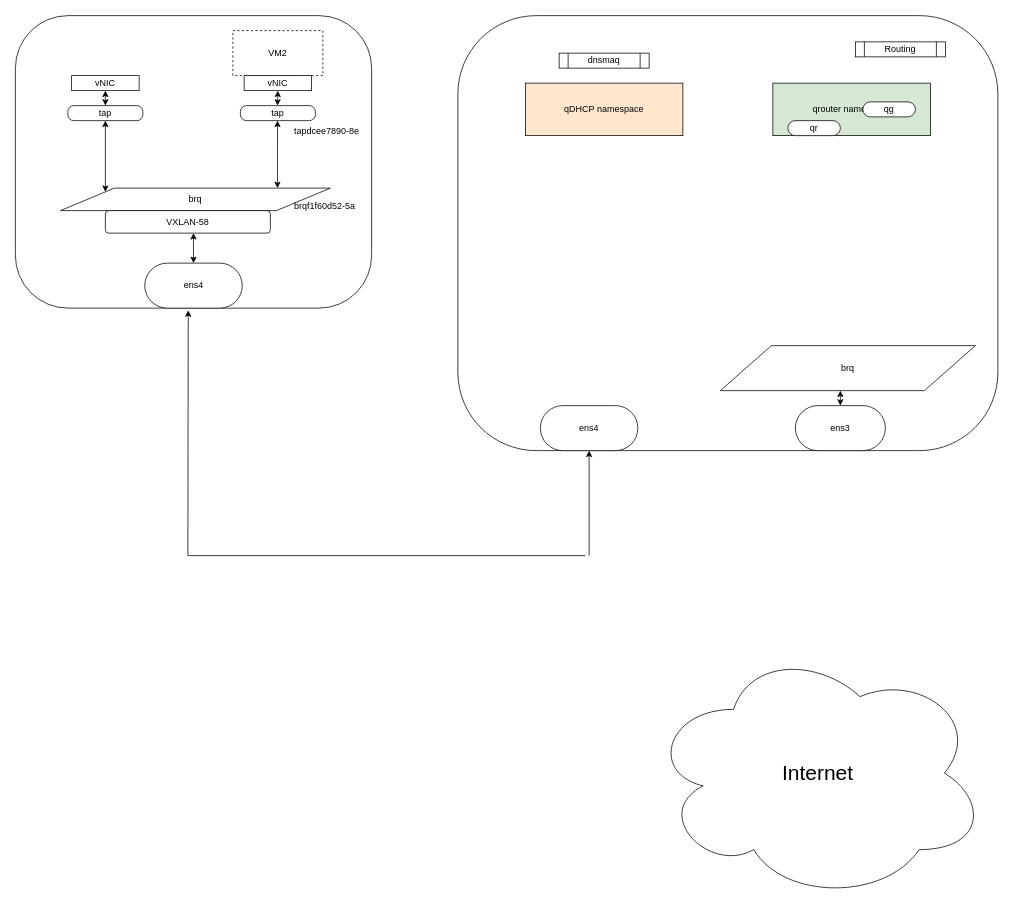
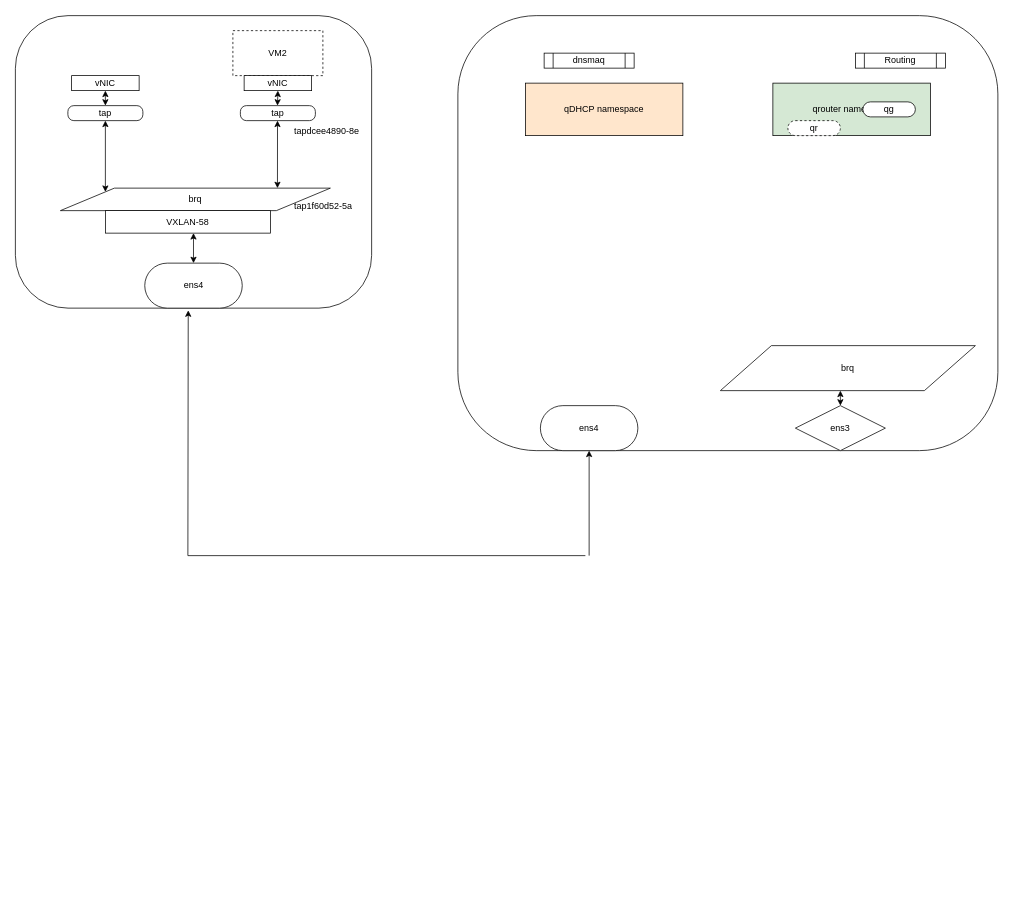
- <mxCell id="20" value="Routing" style="shape=process;whiteSpace=wrap;html=1;backgroundOutline=1;" vertex="1" parent="1"><mxGeometry x="1140" y="55" width="120" height="20" as="geometry" /></mxCell>
+ <mxCell id="20" value="Routing" style="shape=process;whiteSpace=wrap;html=1;backgroundOutline=1;" vertex="1" parent="1"><mxGeometry x="1140" y="70" width="120" height="20" as="geometry" /></mxCell>
- <mxCell id="19" value="dnsmaq" style="shape=process;whiteSpace=wrap;html=1;backgroundOutline=1;" vertex="1" parent="1"><mxGeometry x="745" y="70" width="120" height="20" as="geometry" /></mxCell>
+ <mxCell id="19" value="dnsmaq" style="shape=process;whiteSpace=wrap;html=1;backgroundOutline=1;" vertex="1" parent="1"><mxGeometry x="725" y="70" width="120" height="20" as="geometry" /></mxCell>
- <mxCell id="21" value="qr" style="rounded=1;whiteSpace=wrap;html=1;arcSize=50;" vertex="1" parent="1"><mxGeometry x="1050" y="160" width="70" height="20" as="geometry" /></mxCell>
+ <mxCell id="21" value="qr" style="rounded=1;whiteSpace=wrap;html=1;arcSize=50;dashed=1;" vertex="1" parent="1"><mxGeometry x="1050" y="160" width="70" height="20" as="geometry" /></mxCell>
- <mxCell id="14" value="tapdcee7890-8e" style="text;html=1;" vertex="1" parent="1"><mxGeometry x="390" y="160" width="120" height="30" as="geometry" /></mxCell>
+ <mxCell id="14" value="tapdcee4890-8e" style="text;html=1;" vertex="1" parent="1"><mxGeometry x="390" y="160" width="120" height="30" as="geometry" /></mxCell>
- <mxCell id="11" value="brqf1f60d52-5a" style="text;html=1;" vertex="1" parent="1"><mxGeometry x="390" y="260" width="120" height="30" as="geometry" /></mxCell>
+ <mxCell id="11" value="tap1f60d52-5a" style="text;html=1;" vertex="1" parent="1"><mxGeometry x="390" y="260" width="120" height="30" as="geometry" /></mxCell>
- <mxCell id="15" value="VXLAN-58" style="whiteSpace=wrap;html=1;rounded=1;" vertex="1" parent="1"><mxGeometry x="140" y="280" width="220" height="30" as="geometry" /></mxCell>
+ <mxCell id="15" value="VXLAN-58" style="rounded=0;whiteSpace=wrap;html=1;" vertex="1" parent="1"><mxGeometry x="140" y="280" width="220" height="30" as="geometry" /></mxCell>
- <mxCell id="24" value="ens3" style="rounded=1;whiteSpace=wrap;html=1;arcSize=50;" vertex="1" parent="1"><mxGeometry x="1060" y="540" width="120" height="60" as="geometry" /></mxCell>
+ <mxCell id="24" value="ens3" style="rhombus;whiteSpace=wrap;html=1;arcSize=50;" vertex="1" parent="1"><mxGeometry x="1060" y="540" width="120" height="60" as="geometry" /></mxCell>
- <mxCell id="26" value="&lt;font style=&quot;font-size: 28px&quot;&gt;Internet&lt;/font&gt;" style="ellipse;shape=cloud;whiteSpace=wrap;html=1;" vertex="1" parent="1"><mxGeometry x="865" y="860" width="450" height="340" as="geometry" /></mxCell>
